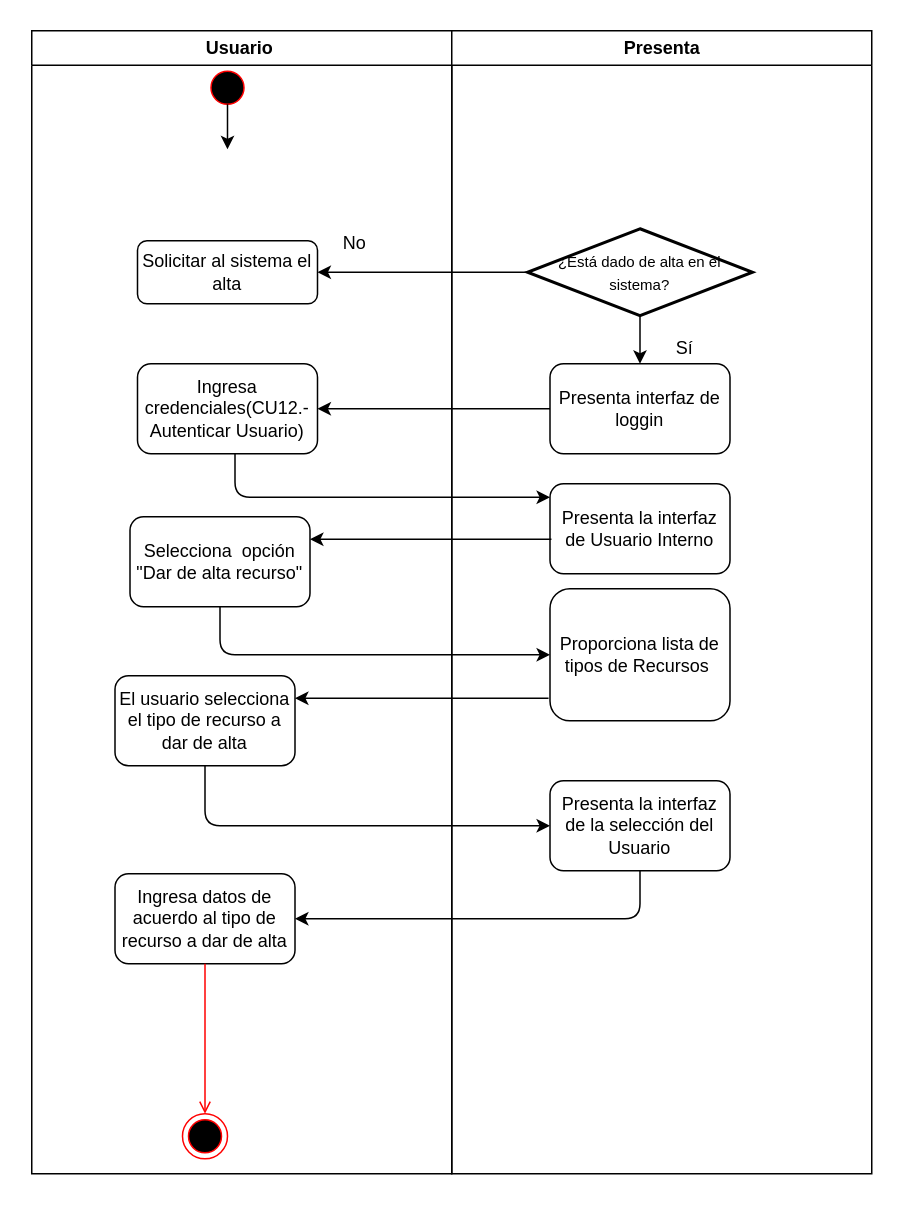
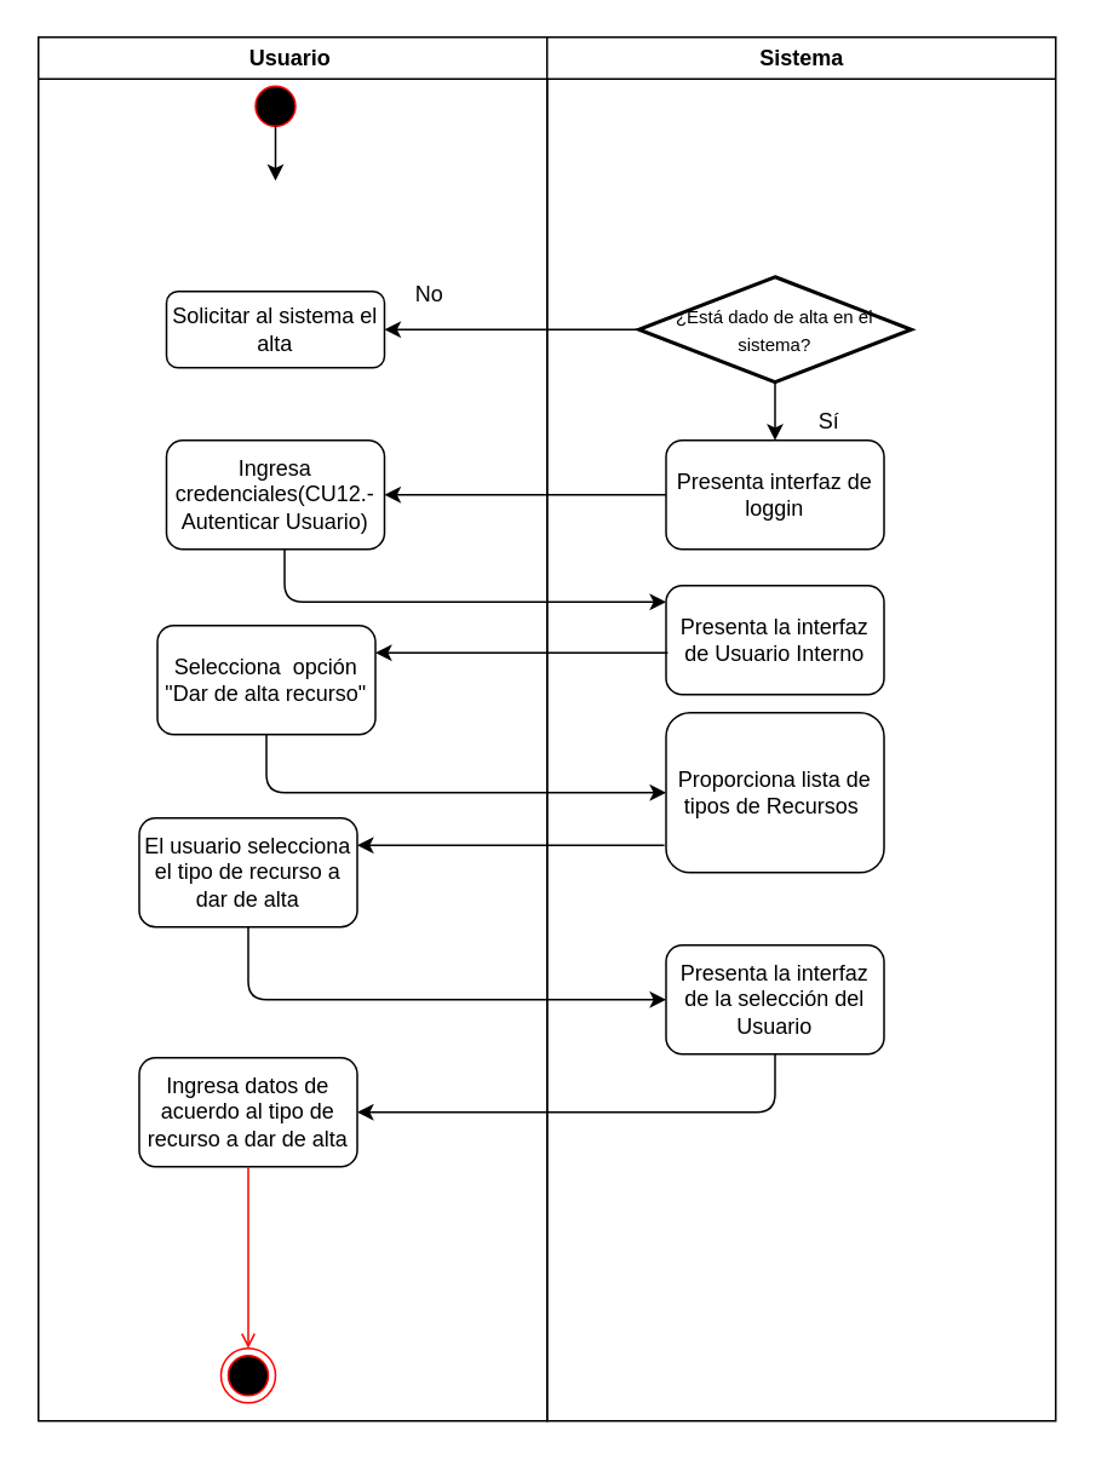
- <mxCell id="13" value="Presenta" style="swimlane;whiteSpace=wrap" parent="1" vertex="1"><mxGeometry x="300.5" y="20" width="280" height="762" as="geometry" /></mxCell>
+ <mxCell id="13" value="Sistema" style="swimlane;whiteSpace=wrap" parent="1" vertex="1"><mxGeometry x="300.5" y="20" width="280" height="762" as="geometry" /></mxCell>
